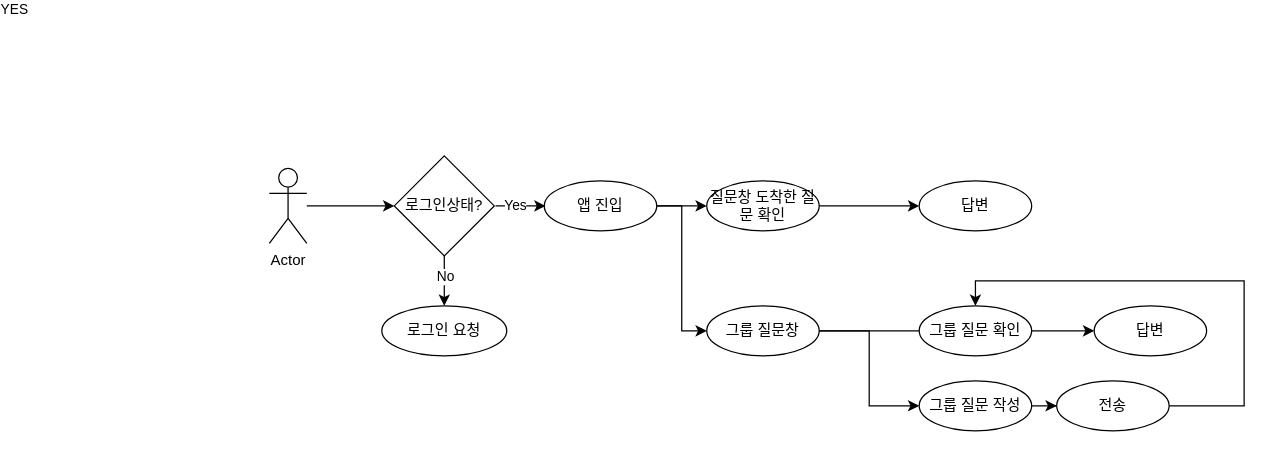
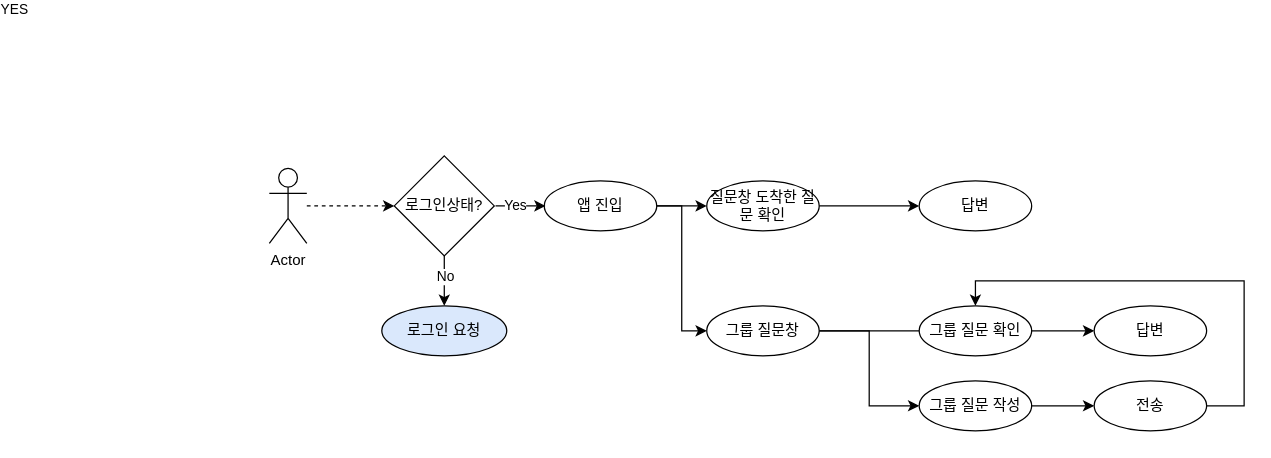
- <mxCell id="10" value="" style="edgeStyle=orthogonalEdgeStyle;rounded=0;orthogonalLoop=1;jettySize=auto;html=1;" edge="1" parent="1" source="11" target="2"><mxGeometry relative="1" as="geometry" /></mxCell>
+ <mxCell id="10" value="" style="edgeStyle=orthogonalEdgeStyle;rounded=0;orthogonalLoop=1;jettySize=auto;html=1;dashed=1;" edge="1" parent="1" source="11" target="2"><mxGeometry relative="1" as="geometry" /></mxCell>
- <mxCell id="12" value="로그인 요청" style="ellipse;whiteSpace=wrap;html=1;" vertex="1" parent="1"><mxGeometry x="110" y="140" width="100" height="40.01" as="geometry" /></mxCell>
+ <mxCell id="12" value="로그인 요청" style="ellipse;whiteSpace=wrap;html=1;fillColor=#dae8fc;" vertex="1" parent="1"><mxGeometry x="110" y="140" width="100" height="40.01" as="geometry" /></mxCell>
- <mxCell id="26" value="전송" style="ellipse;whiteSpace=wrap;html=1;" vertex="1" parent="1"><mxGeometry x="650" y="200" width="90" height="40" as="geometry" /></mxCell>
+ <mxCell id="26" value="전송" style="ellipse;whiteSpace=wrap;html=1;" vertex="1" parent="1"><mxGeometry x="680" y="200" width="90" height="40" as="geometry" /></mxCell>
